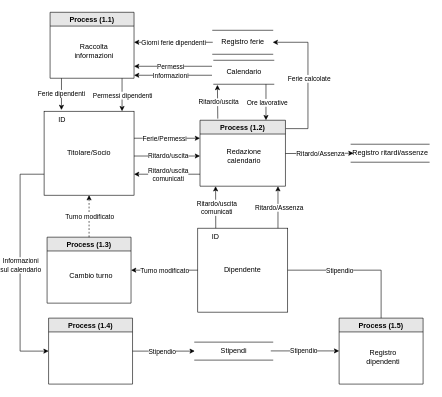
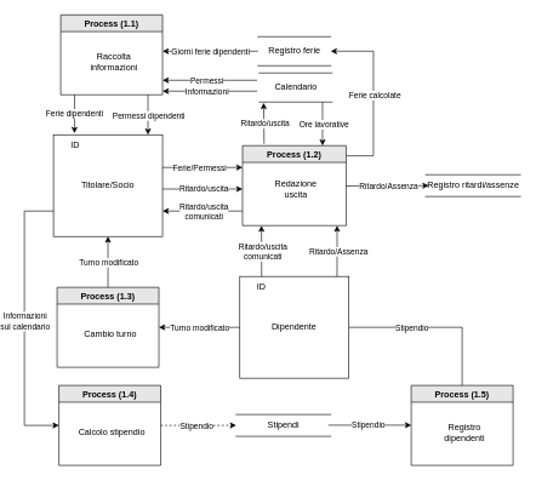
- <mxCell id="24" value="Redazione &lt;br&gt;calendario" style="text;html=1;align=center;verticalAlign=middle;resizable=0;points=[];autosize=1;strokeColor=none;fillColor=none;" vertex="1" parent="23"><mxGeometry x="33" y="40" width="80" height="40" as="geometry" /></mxCell>
+ <mxCell id="24" value="Redazione &lt;br&gt;uscita" style="text;html=1;align=center;verticalAlign=middle;resizable=0;points=[];autosize=1;strokeColor=none;fillColor=none;" vertex="1" parent="23"><mxGeometry x="33" y="40" width="80" height="40" as="geometry" /></mxCell>
- <mxCell id="21" value="" style="endArrow=classic;html=1;rounded=0;entryX=0.5;entryY=1;entryDx=0;entryDy=0;exitX=0.5;exitY=0;exitDx=0;exitDy=0;dashed=1;" edge="1" parent="1" source="17" target="6"><mxGeometry relative="1" as="geometry"><mxPoint x="210" y="380" as="sourcePoint" /><mxPoint x="90" y="380" as="targetPoint" /></mxGeometry></mxCell>
+ <mxCell id="21" value="" style="endArrow=classic;html=1;rounded=0;entryX=0.5;entryY=1;entryDx=0;entryDy=0;exitX=0.5;exitY=0;exitDx=0;exitDy=0;" edge="1" parent="1" source="17" target="6"><mxGeometry relative="1" as="geometry"><mxPoint x="210" y="380" as="sourcePoint" /><mxPoint x="90" y="380" as="targetPoint" /></mxGeometry></mxCell>
- <mxCell id="51" value="" style="endArrow=classic;html=1;rounded=0;exitX=1;exitY=0.5;exitDx=0;exitDy=0;entryX=0;entryY=0.5;entryDx=0;entryDy=0;" edge="1" parent="1" source="47" target="55"><mxGeometry relative="1" as="geometry"><mxPoint x="310" y="630" as="sourcePoint" /><mxPoint x="322" y="585" as="targetPoint" /><Array as="points" /></mxGeometry></mxCell>
+ <mxCell id="51" value="" style="endArrow=classic;html=1;rounded=0;exitX=1;exitY=0.5;exitDx=0;exitDy=0;entryX=0;entryY=0.5;entryDx=0;entryDy=0;dashed=1;" edge="1" parent="1" source="47" target="55"><mxGeometry relative="1" as="geometry"><mxPoint x="310" y="630" as="sourcePoint" /><mxPoint x="322" y="585" as="targetPoint" /><Array as="points" /></mxGeometry></mxCell>
+ <mxCell id="48" value="Calcolo stipendio" style="text;html=1;align=center;verticalAlign=middle;resizable=0;points=[];autosize=1;strokeColor=none;fillColor=none;" vertex="1" parent="47"><mxGeometry x="17.5" y="50" width="110" height="30" as="geometry" /></mxCell>
